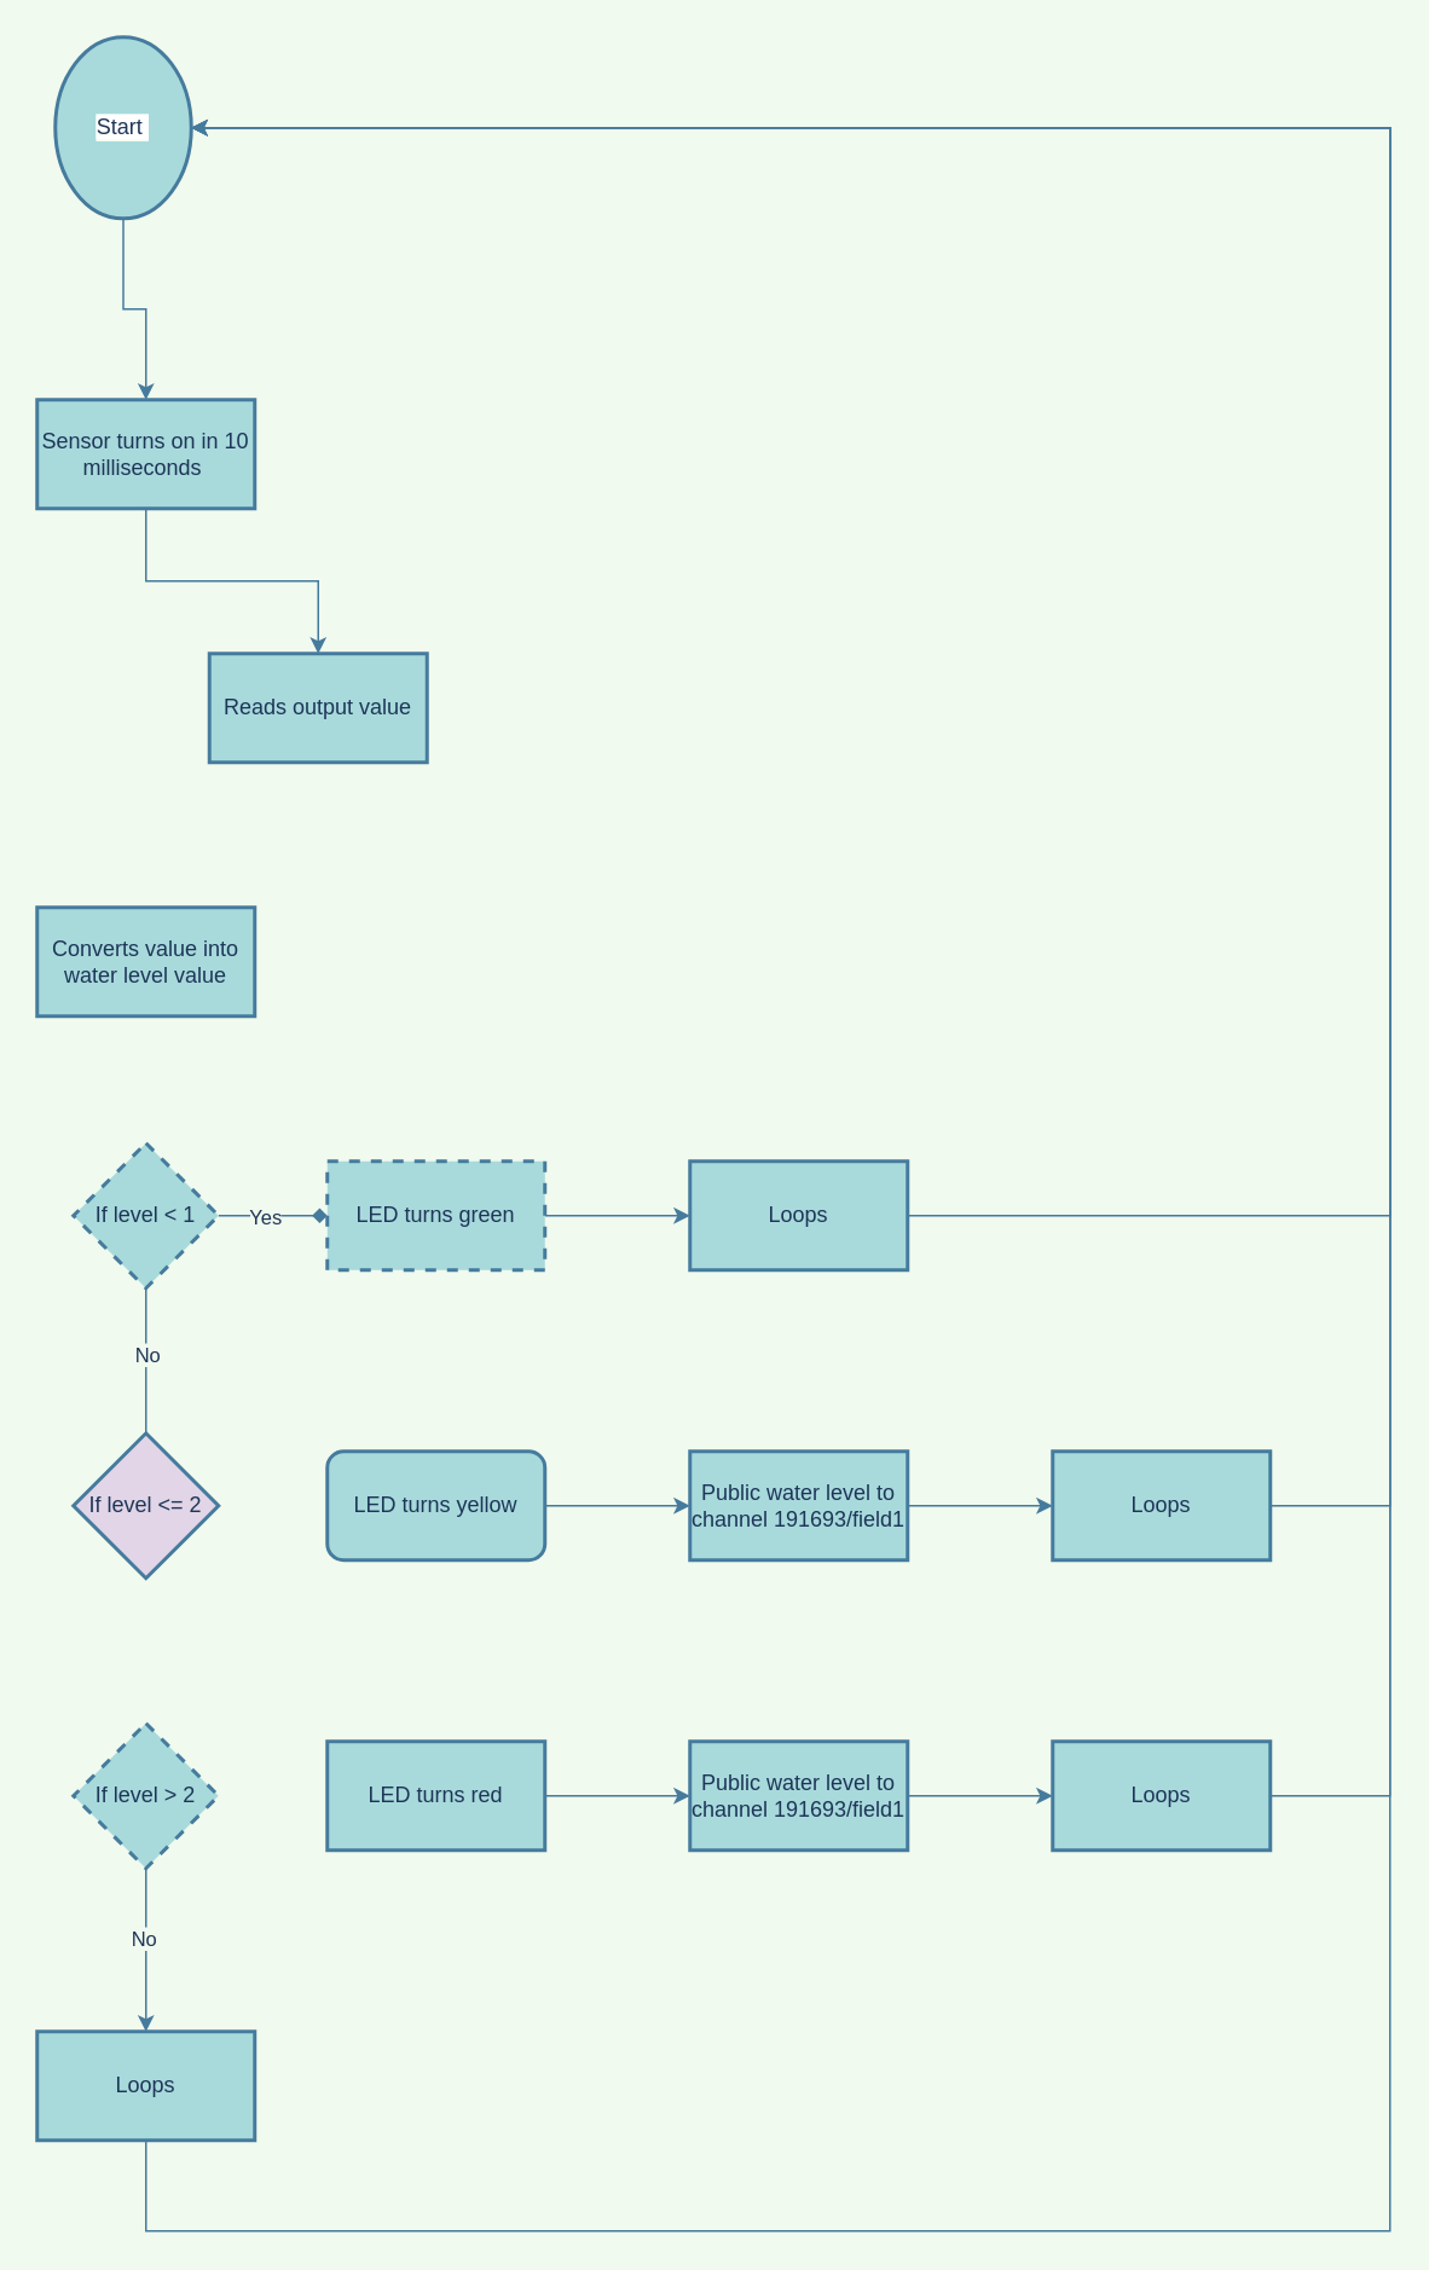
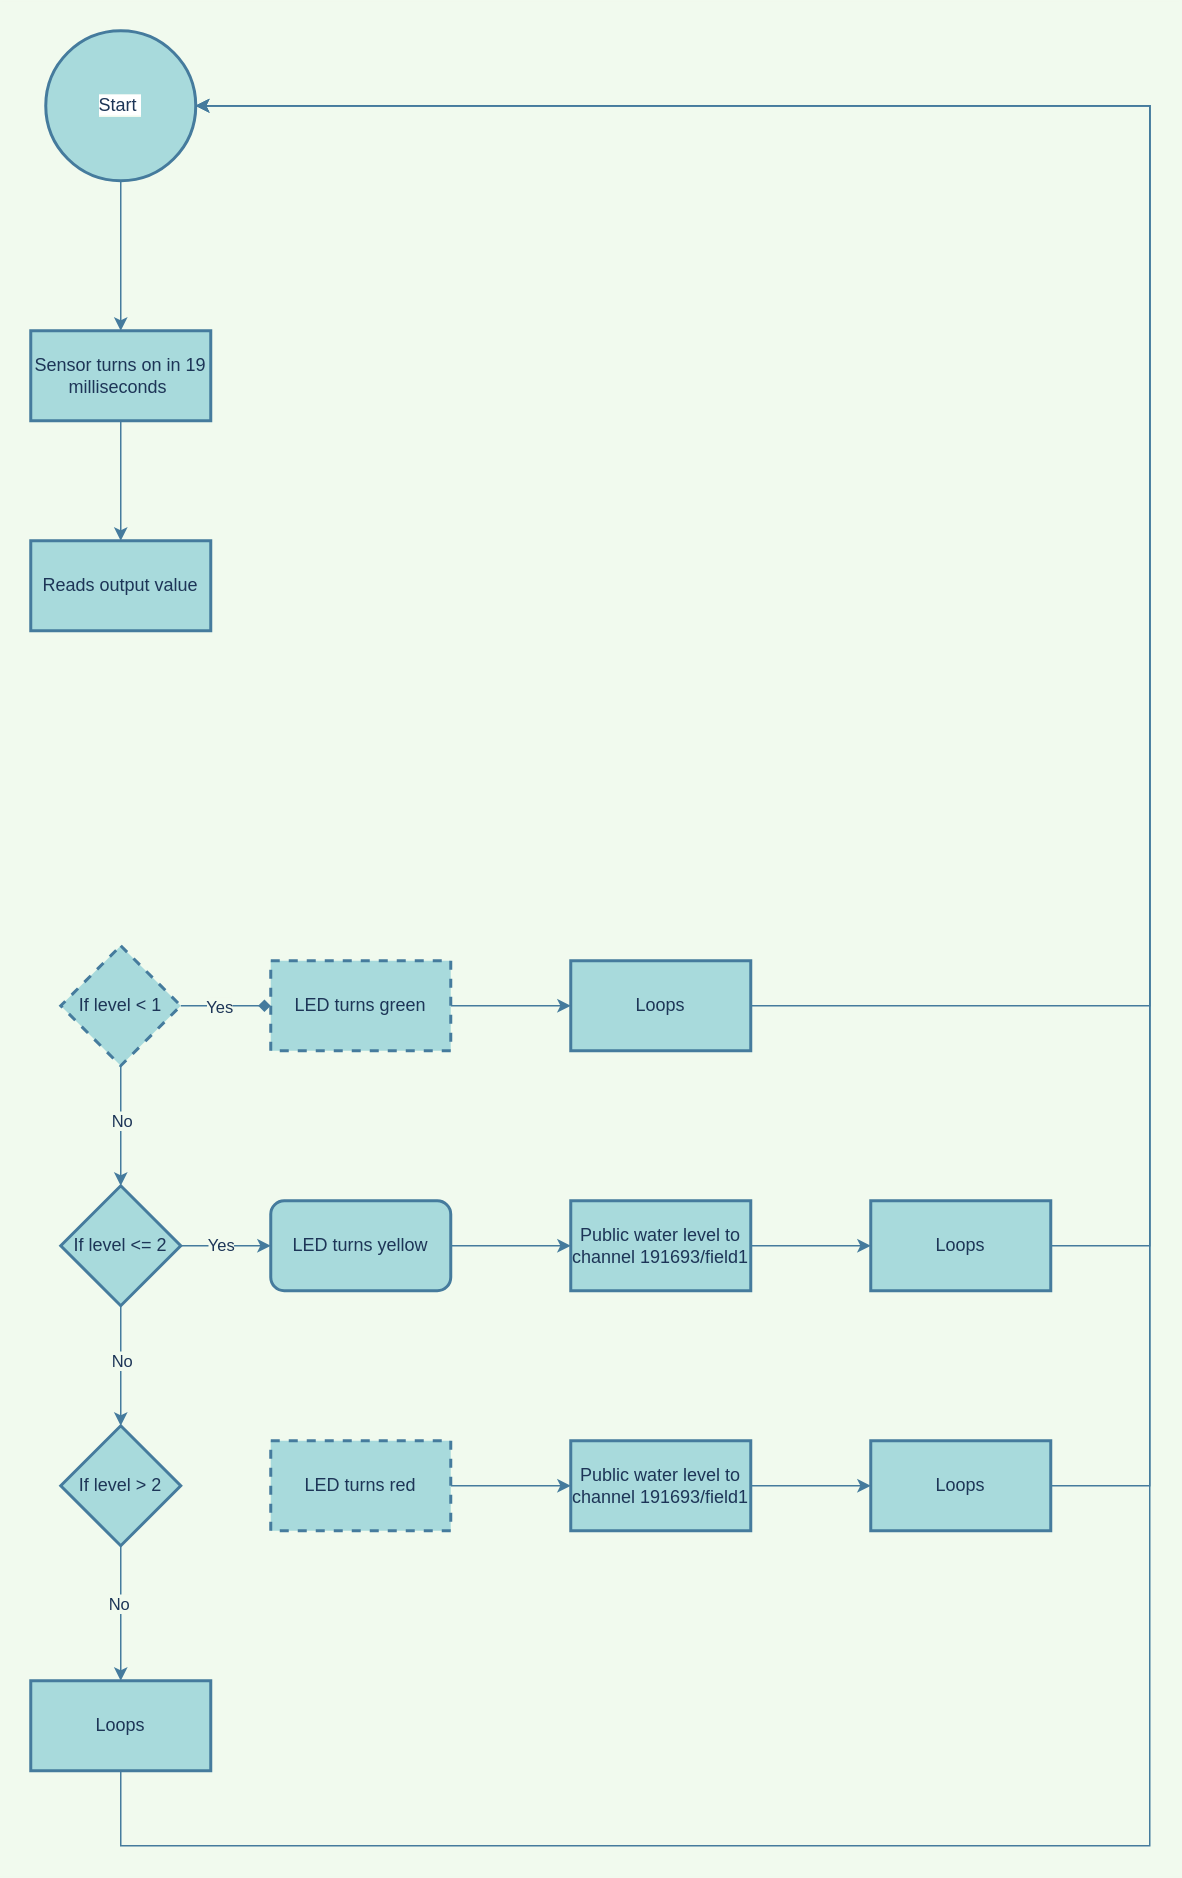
- <mxCell id="3" value="&lt;span style=&quot;background-color: rgb(255, 255, 255);&quot;&gt;Start&amp;nbsp;&lt;/span&gt;" style="strokeWidth=2;html=1;shape=mxgraph.flowchart.start_2;whiteSpace=wrap;labelBackgroundColor=#F1FAEE;fillColor=#A8DADC;strokeColor=#457B9D;fontColor=#1D3557;" vertex="1" parent="1"><mxGeometry x="30" y="20" width="75" height="100" as="geometry" /></mxCell>
+ <mxCell id="3" value="&lt;span style=&quot;background-color: rgb(255, 255, 255);&quot;&gt;Start&amp;nbsp;&lt;/span&gt;" style="strokeWidth=2;html=1;shape=mxgraph.flowchart.start_2;whiteSpace=wrap;labelBackgroundColor=#F1FAEE;fillColor=#A8DADC;strokeColor=#457B9D;fontColor=#1D3557;" vertex="1" parent="1"><mxGeometry x="30" y="20" width="100" height="100" as="geometry" /></mxCell>
- <mxCell id="5" value="Sensor turns on in 10 milliseconds&amp;nbsp;" style="whiteSpace=wrap;html=1;strokeWidth=2;fillColor=#A8DADC;strokeColor=#457B9D;fontColor=#1D3557;" vertex="1" parent="1"><mxGeometry x="20" y="220" width="120" height="60" as="geometry" /></mxCell>
+ <mxCell id="5" value="Sensor turns on in 19 milliseconds&amp;nbsp;" style="whiteSpace=wrap;html=1;strokeWidth=2;fillColor=#A8DADC;strokeColor=#457B9D;fontColor=#1D3557;" vertex="1" parent="1"><mxGeometry x="20" y="220" width="120" height="60" as="geometry" /></mxCell>
- <mxCell id="6" value="Reads output value" style="whiteSpace=wrap;html=1;strokeWidth=2;fillColor=#A8DADC;strokeColor=#457B9D;fontColor=#1D3557;" vertex="1" parent="1"><mxGeometry x="115" y="360" width="120" height="60" as="geometry" /></mxCell>
+ <mxCell id="6" value="Reads output value" style="whiteSpace=wrap;html=1;strokeWidth=2;fillColor=#A8DADC;strokeColor=#457B9D;fontColor=#1D3557;" vertex="1" parent="1"><mxGeometry x="20" y="360" width="120" height="60" as="geometry" /></mxCell>
- <mxCell id="7" value="Converts value into water level value" style="whiteSpace=wrap;html=1;strokeWidth=2;fillColor=#A8DADC;strokeColor=#457B9D;fontColor=#1D3557;" vertex="1" parent="1"><mxGeometry x="20" y="500" width="120" height="60" as="geometry" /></mxCell>
- <mxCell id="10" value="" style="edgeStyle=orthogonalEdgeStyle;rounded=0;orthogonalLoop=1;jettySize=auto;html=1;labelBackgroundColor=#F1FAEE;strokeColor=#457B9D;fontColor=#1D3557;endArrow=none;" edge="1" parent="1" source="12" target="19"><mxGeometry relative="1" as="geometry" /></mxCell>
+ <mxCell id="10" value="" style="edgeStyle=orthogonalEdgeStyle;rounded=0;orthogonalLoop=1;jettySize=auto;html=1;labelBackgroundColor=#F1FAEE;strokeColor=#457B9D;fontColor=#1D3557;" edge="1" parent="1" source="12" target="19"><mxGeometry relative="1" as="geometry" /></mxCell>
- <mxCell id="19" value="If level &amp;lt;= 2" style="rhombus;whiteSpace=wrap;html=1;strokeWidth=2;fillColor=#e1d5e7;strokeColor=#457B9D;fontColor=#1D3557;" vertex="1" parent="1"><mxGeometry x="40" y="790" width="80" height="80" as="geometry" /></mxCell>
+ <mxCell id="19" value="If level &amp;lt;= 2" style="rhombus;whiteSpace=wrap;html=1;strokeWidth=2;fillColor=#A8DADC;strokeColor=#457B9D;fontColor=#1D3557;" vertex="1" parent="1"><mxGeometry x="40" y="790" width="80" height="80" as="geometry" /></mxCell>
+ <mxCell id="15" value="" style="edgeStyle=orthogonalEdgeStyle;rounded=0;orthogonalLoop=1;jettySize=auto;html=1;labelBackgroundColor=#F1FAEE;strokeColor=#457B9D;fontColor=#1D3557;" edge="1" parent="1" source="19" target="21"><mxGeometry relative="1" as="geometry" /></mxCell>
+ <mxCell id="16" value="Yes" style="edgeLabel;html=1;align=center;verticalAlign=middle;resizable=0;points=[];labelBackgroundColor=#F1FAEE;fontColor=#1D3557;" vertex="1" connectable="0" parent="15"><mxGeometry x="-0.144" y="1" relative="1" as="geometry"><mxPoint as="offset" /></mxGeometry></mxCell>
+ <mxCell id="17" value="" style="edgeStyle=orthogonalEdgeStyle;rounded=0;orthogonalLoop=1;jettySize=auto;html=1;labelBackgroundColor=#F1FAEE;strokeColor=#457B9D;fontColor=#1D3557;" edge="1" parent="1" source="19" target="24"><mxGeometry relative="1" as="geometry" /></mxCell>
+ <mxCell id="18" value="No" style="edgeLabel;html=1;align=center;verticalAlign=middle;resizable=0;points=[];labelBackgroundColor=#F1FAEE;fontColor=#1D3557;" vertex="1" connectable="0" parent="17"><mxGeometry x="-0.105" relative="1" as="geometry"><mxPoint as="offset" /></mxGeometry></mxCell>
- <mxCell id="24" value="If level &amp;gt; 2" style="rhombus;whiteSpace=wrap;html=1;strokeWidth=2;fillColor=#A8DADC;strokeColor=#457B9D;fontColor=#1D3557;dashed=1;" vertex="1" parent="1"><mxGeometry x="40" y="950" width="80" height="80" as="geometry" /></mxCell>
+ <mxCell id="24" value="If level &amp;gt; 2" style="rhombus;whiteSpace=wrap;html=1;strokeWidth=2;fillColor=#A8DADC;strokeColor=#457B9D;fontColor=#1D3557;" vertex="1" parent="1"><mxGeometry x="40" y="950" width="80" height="80" as="geometry" /></mxCell>
- <mxCell id="26" value="LED turns red" style="whiteSpace=wrap;html=1;strokeWidth=2;fillColor=#A8DADC;strokeColor=#457B9D;fontColor=#1D3557;" vertex="1" parent="1"><mxGeometry x="180" y="960" width="120" height="60" as="geometry" /></mxCell>
+ <mxCell id="26" value="LED turns red" style="whiteSpace=wrap;html=1;strokeWidth=2;fillColor=#A8DADC;strokeColor=#457B9D;fontColor=#1D3557;dashed=1;" vertex="1" parent="1"><mxGeometry x="180" y="960" width="120" height="60" as="geometry" /></mxCell>
